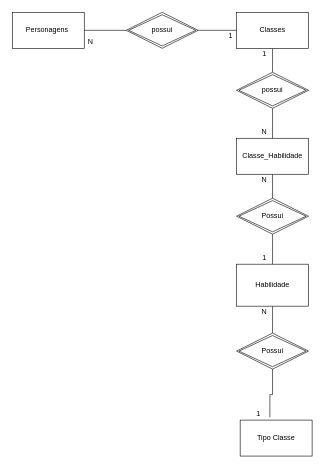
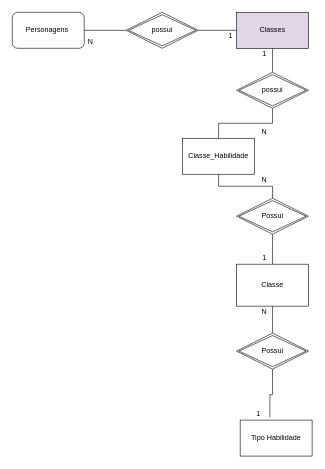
- <mxCell id="3" value="Personagens&amp;nbsp;" style="rounded=0;whiteSpace=wrap;html=1;" vertex="1" parent="1"><mxGeometry x="20" y="20" width="120" height="60" as="geometry" /></mxCell>
+ <mxCell id="3" value="Personagens&amp;nbsp;" style="whiteSpace=wrap;html=1;rounded=1;" vertex="1" parent="1"><mxGeometry x="20" y="20" width="120" height="60" as="geometry" /></mxCell>
- <mxCell id="5" value="Classes" style="rounded=0;whiteSpace=wrap;html=1;" vertex="1" parent="1"><mxGeometry x="394" y="20" width="120" height="60" as="geometry" /></mxCell>
+ <mxCell id="5" value="Classes" style="rounded=0;whiteSpace=wrap;html=1;fillColor=#e1d5e7;" vertex="1" parent="1"><mxGeometry x="394" y="20" width="120" height="60" as="geometry" /></mxCell>
- <mxCell id="21" value="Classe_Habilidade" style="rounded=0;whiteSpace=wrap;html=1;" vertex="1" parent="1"><mxGeometry x="394" y="230" width="120" height="60" as="geometry" /></mxCell>
+ <mxCell id="21" value="Classe_Habilidade" style="rounded=0;whiteSpace=wrap;html=1;" vertex="1" parent="1"><mxGeometry x="304" y="230" width="120" height="60" as="geometry" /></mxCell>
- <mxCell id="9" value="Habilidade" style="rounded=0;whiteSpace=wrap;html=1;" vertex="1" parent="1"><mxGeometry x="394" y="440" width="120" height="70" as="geometry" /></mxCell>
+ <mxCell id="9" value="Classe" style="rounded=0;whiteSpace=wrap;html=1;" vertex="1" parent="1"><mxGeometry x="394" y="440" width="120" height="70" as="geometry" /></mxCell>
- <mxCell id="10" value="Tipo Classe" style="rounded=0;whiteSpace=wrap;html=1;" vertex="1" parent="1"><mxGeometry x="400" y="700" width="120" height="60" as="geometry" /></mxCell>
+ <mxCell id="10" value="Tipo Habilidade" style="rounded=0;whiteSpace=wrap;html=1;" vertex="1" parent="1"><mxGeometry x="400" y="700" width="120" height="60" as="geometry" /></mxCell>
